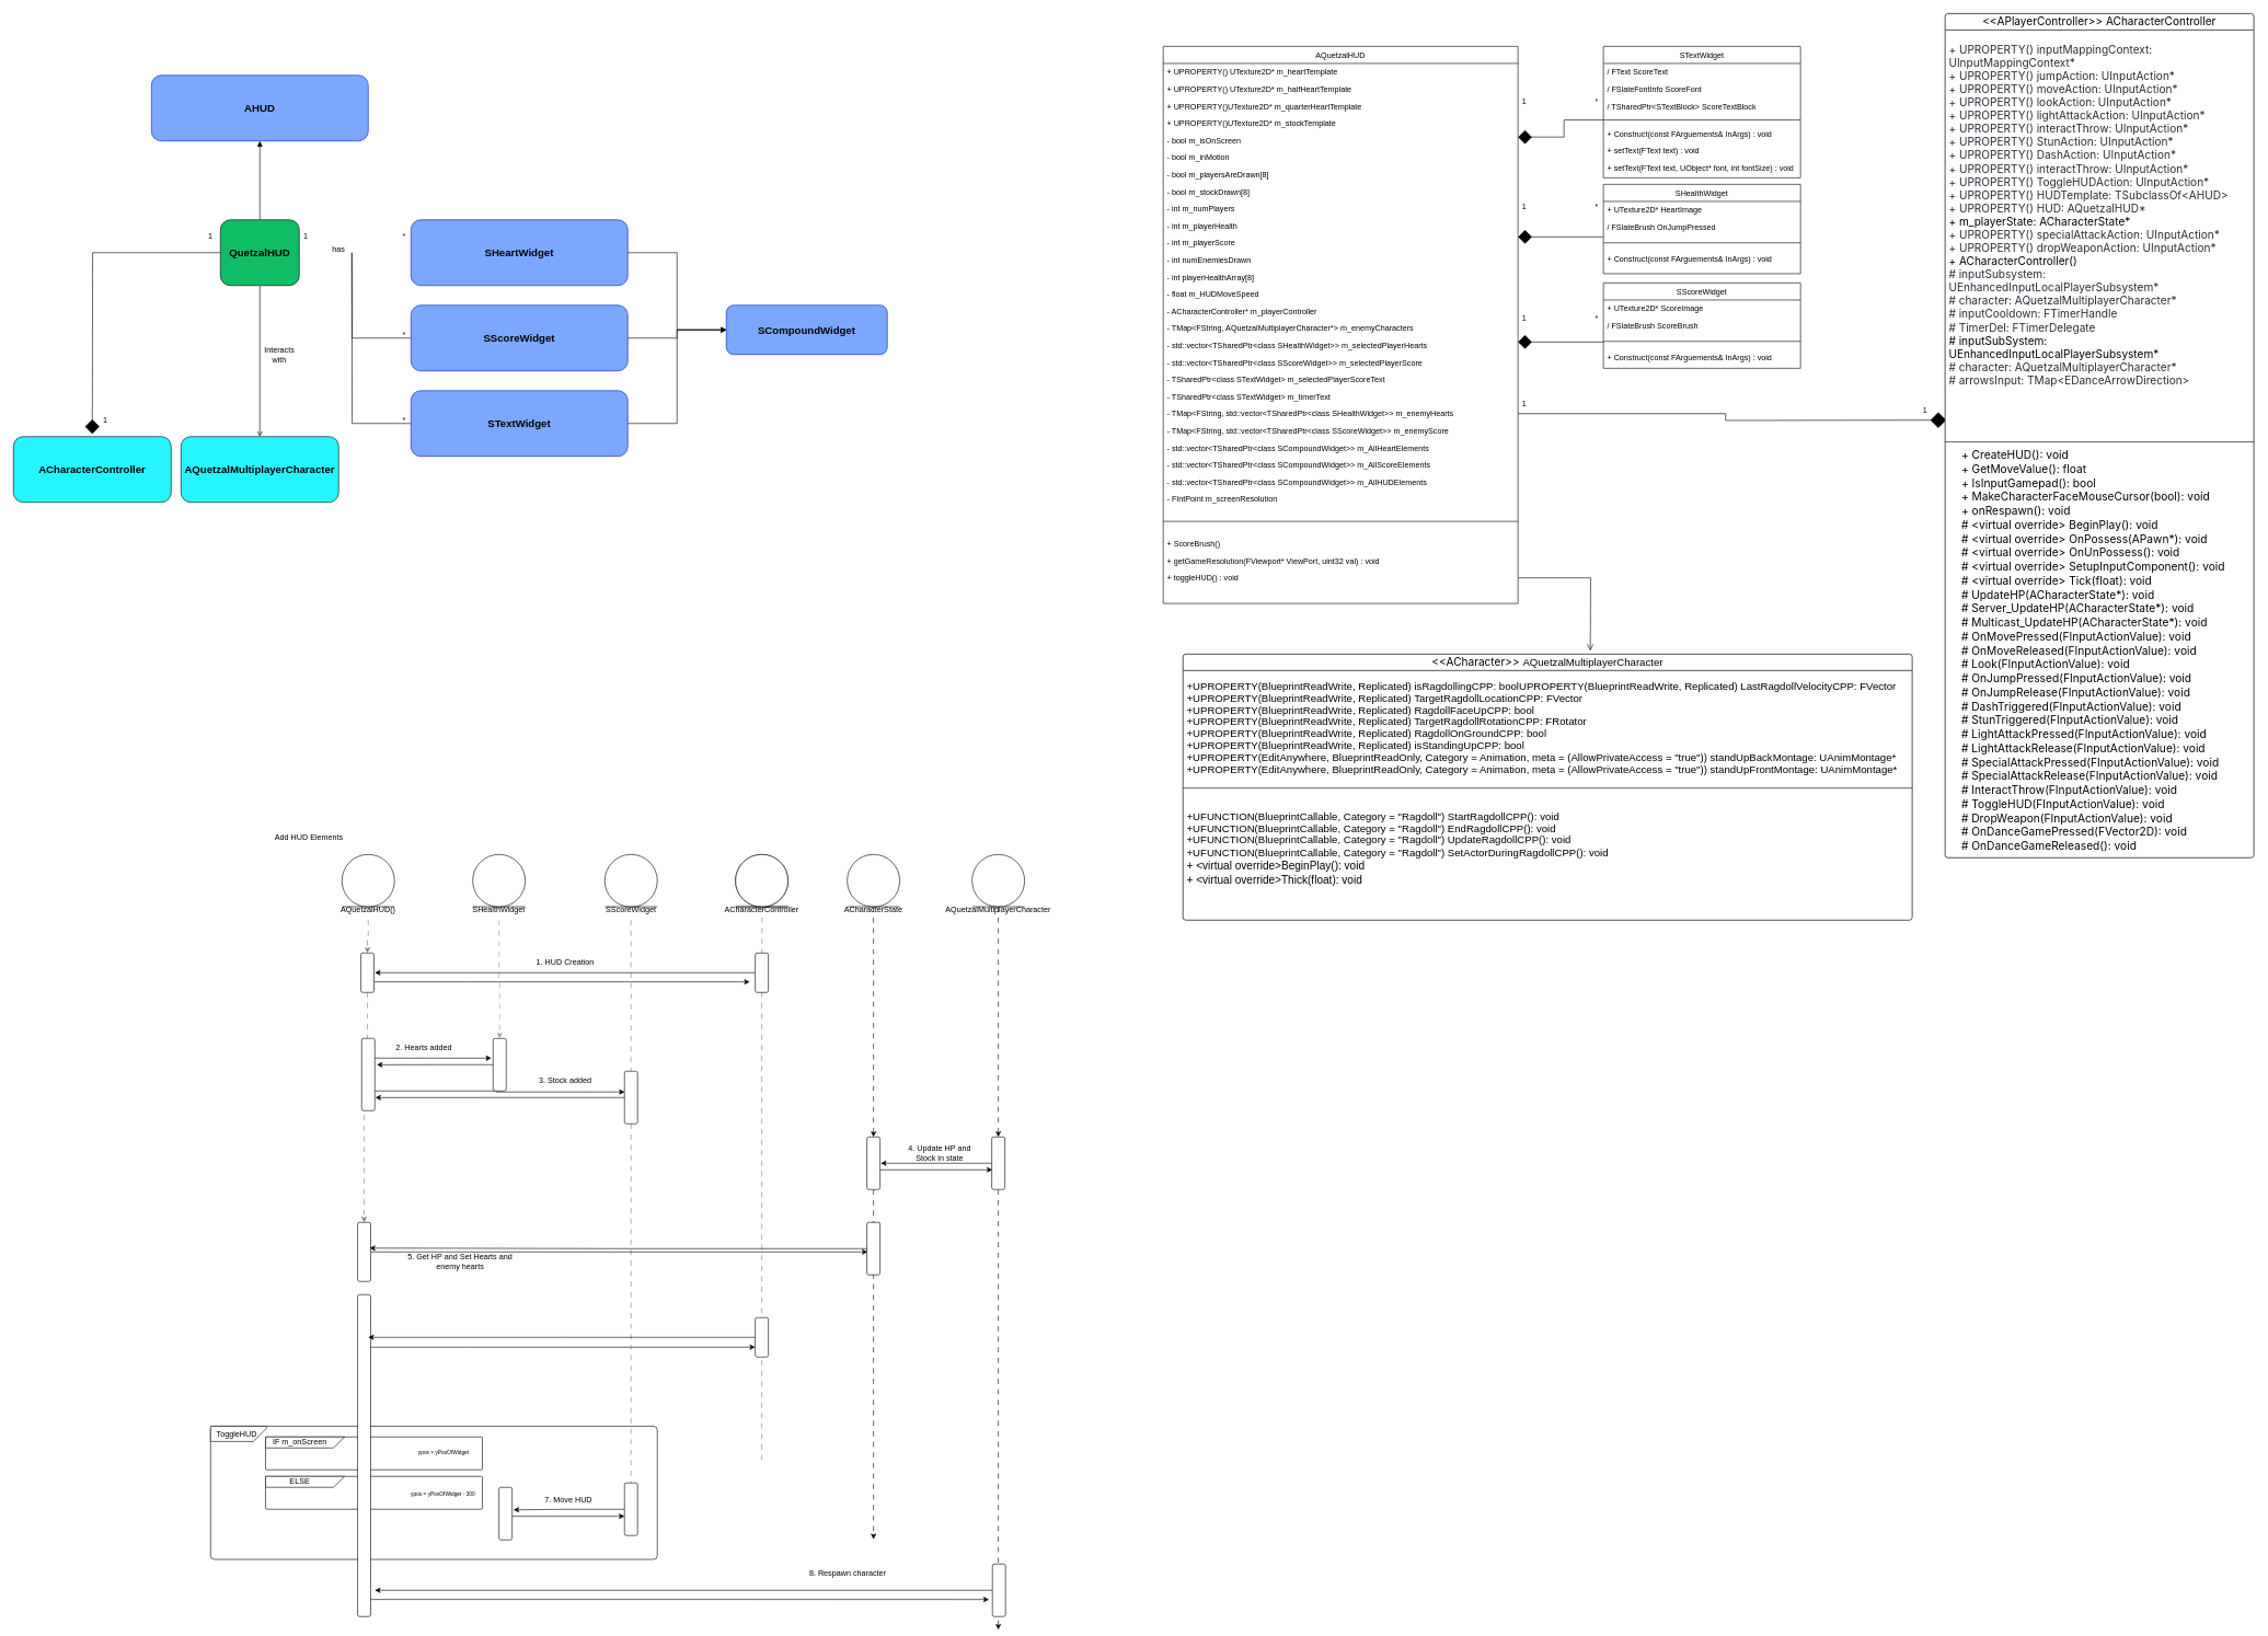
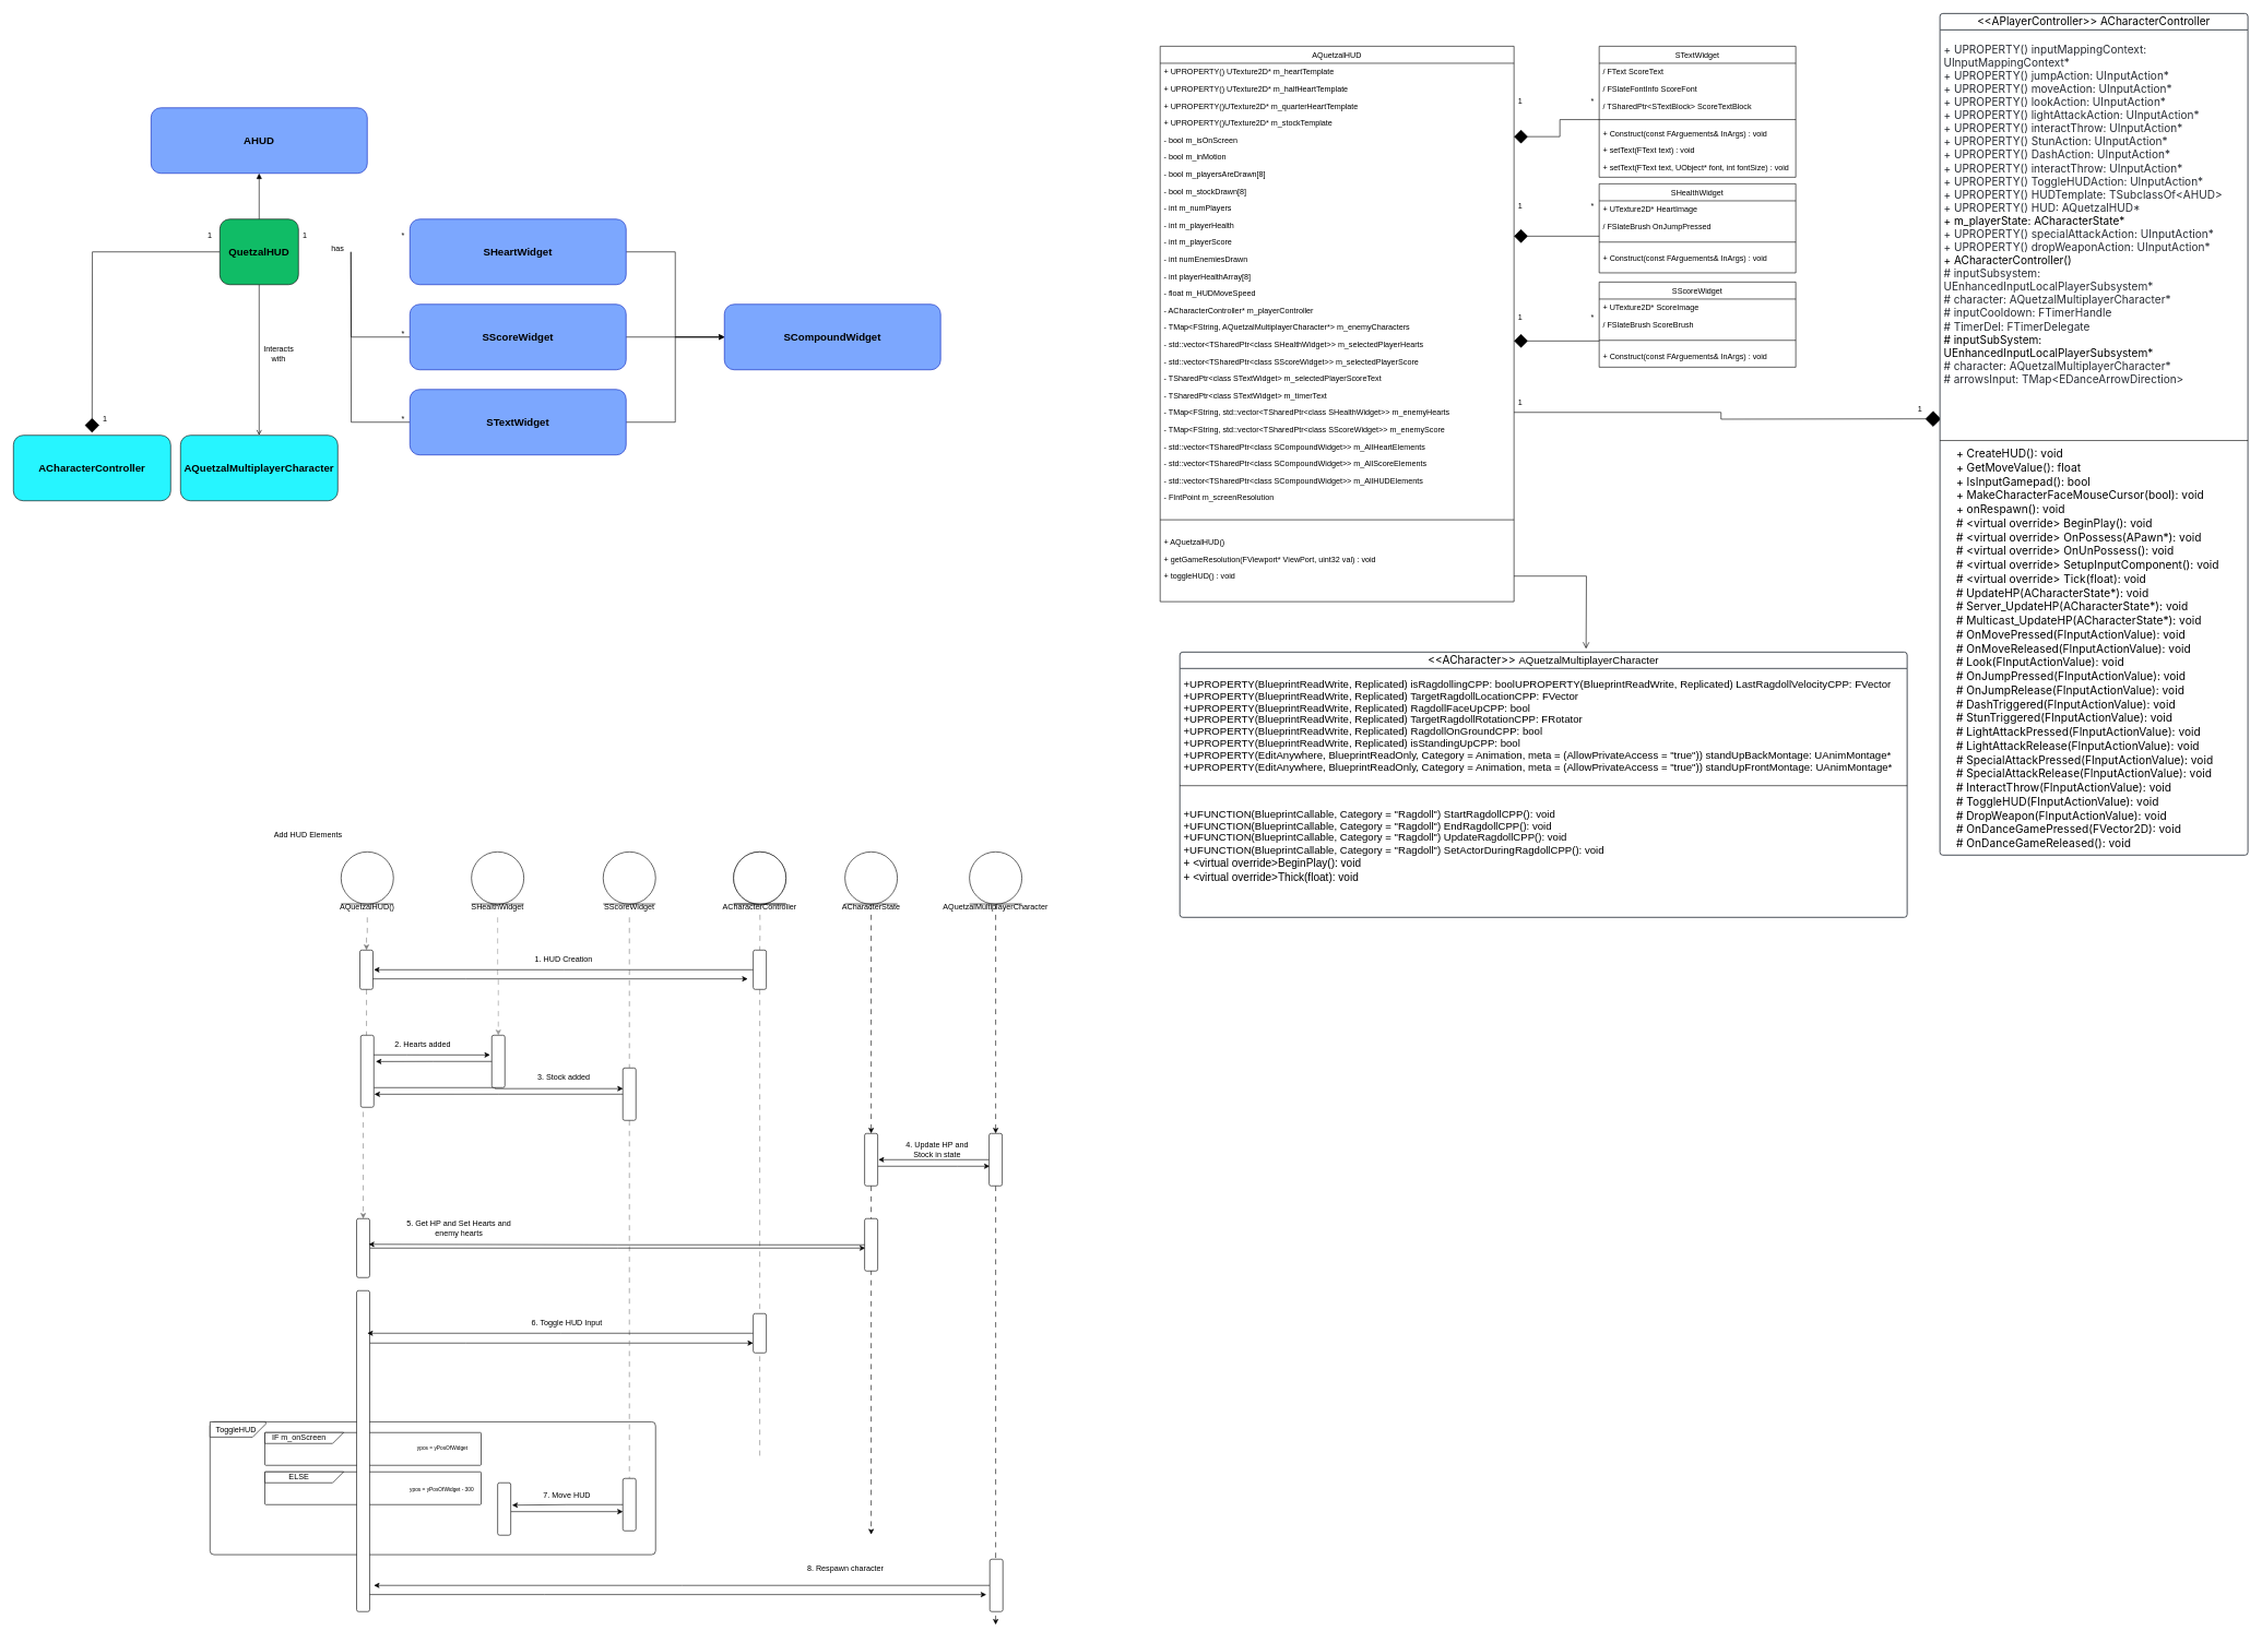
- <mxCell id="85" value="&lt;b style=&quot;color: rgb(0, 0, 0);&quot;&gt;&lt;font style=&quot;font-size: 16px;&quot;&gt;AHUD&lt;/font&gt;&lt;/b&gt;" style="rounded=1;whiteSpace=wrap;html=1;fillColor=light-dark(#7ca7fe, #6db2ff);fontColor=#ffffff;strokeColor=#001DBC;" parent="1" vertex="1"><mxGeometry x="230" y="114" width="330" height="100" as="geometry" /></mxCell>
+ <mxCell id="85" value="&lt;b style=&quot;color: rgb(0, 0, 0);&quot;&gt;&lt;font style=&quot;font-size: 16px;&quot;&gt;AHUD&lt;/font&gt;&lt;/b&gt;" style="rounded=1;whiteSpace=wrap;html=1;fillColor=light-dark(#7ca7fe, #6db2ff);fontColor=#ffffff;strokeColor=#001DBC;" parent="1" vertex="1"><mxGeometry x="230" y="164" width="330" height="100" as="geometry" /></mxCell>
- <mxCell id="82" value="&lt;b style=&quot;color: rgb(0, 0, 0);&quot;&gt;&lt;font style=&quot;font-size: 16px;&quot;&gt;SCompoundWidget&lt;/font&gt;&lt;/b&gt;" style="rounded=1;whiteSpace=wrap;html=1;fillColor=light-dark(#7ca7fe, #6db2ff);fontColor=#ffffff;strokeColor=#001DBC;" parent="1" vertex="1"><mxGeometry x="1105" y="464" width="245" height="75" as="geometry" /></mxCell>
+ <mxCell id="82" value="&lt;b style=&quot;color: rgb(0, 0, 0);&quot;&gt;&lt;font style=&quot;font-size: 16px;&quot;&gt;SCompoundWidget&lt;/font&gt;&lt;/b&gt;" style="rounded=1;whiteSpace=wrap;html=1;fillColor=light-dark(#7ca7fe, #6db2ff);fontColor=#ffffff;strokeColor=#001DBC;" parent="1" vertex="1"><mxGeometry x="1105" y="464" width="330" height="100" as="geometry" /></mxCell>
- <mxCell id="30" value="+ ScoreBrush()" style="text;align=left;verticalAlign=top;spacingLeft=4;spacingRight=4;overflow=hidden;rotatable=0;points=[[0,0.5],[1,0.5]];portConstraint=eastwest;" parent="2" vertex="1"><mxGeometry y="744" width="540" height="26" as="geometry" /></mxCell>
+ <mxCell id="30" value="+ AQuetzalHUD()" style="text;align=left;verticalAlign=top;spacingLeft=4;spacingRight=4;overflow=hidden;rotatable=0;points=[[0,0.5],[1,0.5]];portConstraint=eastwest;" parent="2" vertex="1"><mxGeometry y="744" width="540" height="26" as="geometry" /></mxCell>
- <mxCell id="128" value="5. Get HP and Set Hearts and enemy hearts" style="text;html=1;align=center;verticalAlign=middle;whiteSpace=wrap;rounded=0;" parent="1" vertex="1"><mxGeometry x="600" y="1905" width="200" height="30" as="geometry" /></mxCell>
+ <mxCell id="128" value="5. Get HP and Set Hearts and enemy hearts" style="text;html=1;align=center;verticalAlign=middle;whiteSpace=wrap;rounded=0;" parent="1" vertex="1"><mxGeometry x="600" y="1860" width="200" height="30" as="geometry" /></mxCell>
+ <mxCell id="170" value="6. Toggle HUD Input" style="text;html=1;align=center;verticalAlign=middle;whiteSpace=wrap;rounded=0;" parent="1" vertex="1"><mxGeometry x="805" y="2005" width="120" height="30" as="geometry" /></mxCell>
